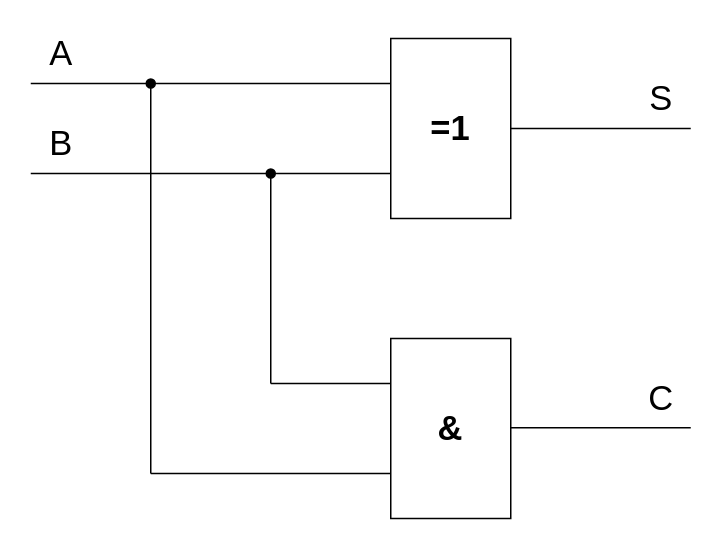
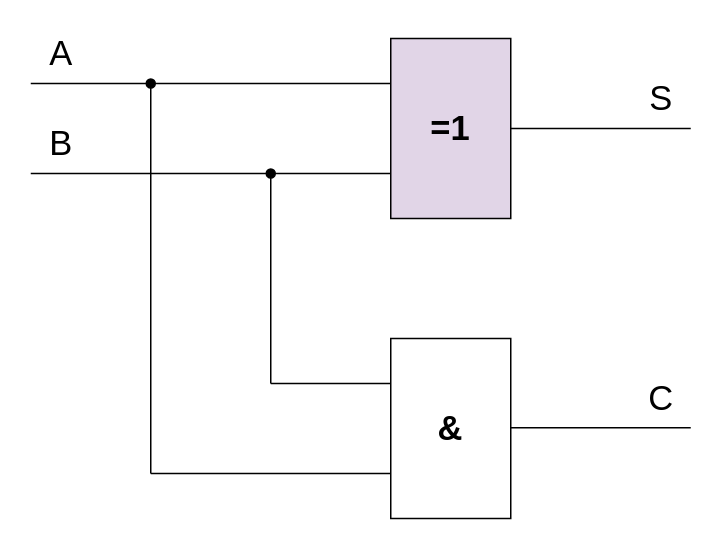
- <mxCell id="3" value="&lt;font size=&quot;1&quot;&gt;&lt;b style=&quot;font-size: 23px&quot;&gt;=1&lt;/b&gt;&lt;/font&gt;" style="rounded=0;whiteSpace=wrap;html=1;" vertex="1" parent="1"><mxGeometry x="260" y="25" width="80" height="120" as="geometry" /></mxCell>
+ <mxCell id="3" value="&lt;font size=&quot;1&quot;&gt;&lt;b style=&quot;font-size: 23px&quot;&gt;=1&lt;/b&gt;&lt;/font&gt;" style="rounded=0;whiteSpace=wrap;html=1;fillColor=#e1d5e7;" vertex="1" parent="1"><mxGeometry x="260" y="25" width="80" height="120" as="geometry" /></mxCell>
